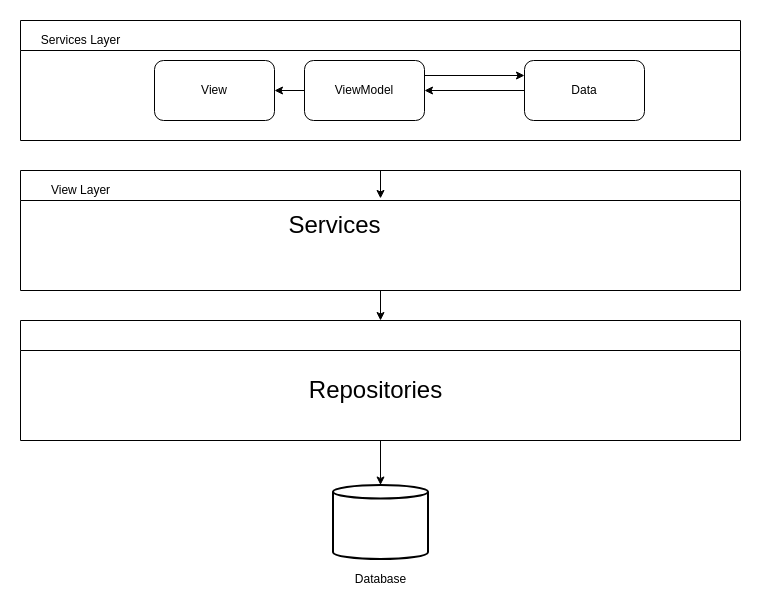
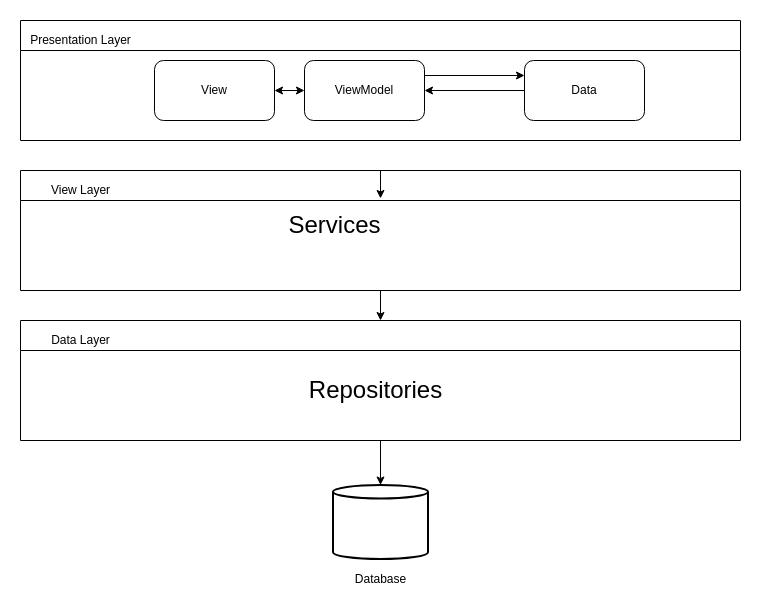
- <mxCell id="3" value="Services Layer" style="text;html=1;align=center;verticalAlign=middle;resizable=0;points=[];autosize=1;strokeColor=none;" vertex="1" parent="2"><mxGeometry y="10" width="120" height="20" as="geometry" /></mxCell>
+ <mxCell id="3" value="Presentation Layer" style="text;html=1;align=center;verticalAlign=middle;resizable=0;points=[];autosize=1;strokeColor=none;" vertex="1" parent="2"><mxGeometry y="10" width="120" height="20" as="geometry" /></mxCell>
- <mxCell id="9" value="" style="endArrow=none;startArrow=classic;html=1;exitX=1;exitY=0.5;exitDx=0;exitDy=0;entryX=0;entryY=0.5;entryDx=0;entryDy=0;" edge="1" parent="2" source="4" target="5"><mxGeometry width="50" height="50" relative="1" as="geometry"><mxPoint x="214" y="90" as="sourcePoint" /><mxPoint x="264" y="40" as="targetPoint" /></mxGeometry></mxCell>
+ <mxCell id="9" value="" style="endArrow=classic;startArrow=classic;html=1;exitX=1;exitY=0.5;exitDx=0;exitDy=0;entryX=0;entryY=0.5;entryDx=0;entryDy=0;" edge="1" parent="2" source="4" target="5"><mxGeometry width="50" height="50" relative="1" as="geometry"><mxPoint x="214" y="90" as="sourcePoint" /><mxPoint x="264" y="40" as="targetPoint" /></mxGeometry></mxCell>
+ <mxCell id="16" value="Data Layer" style="text;html=1;align=center;verticalAlign=middle;resizable=0;points=[];autosize=1;strokeColor=none;" vertex="1" parent="15"><mxGeometry x="25" y="10" width="70" height="20" as="geometry" /></mxCell>
